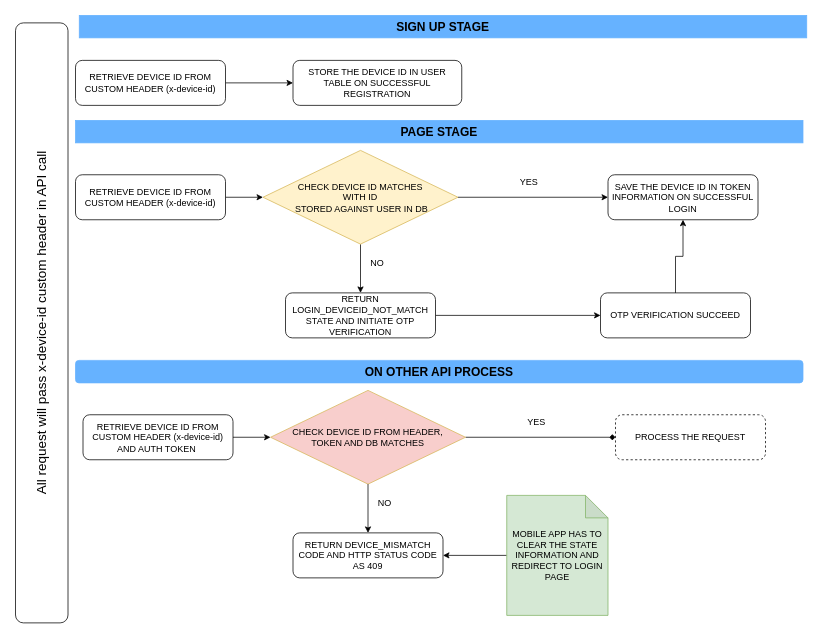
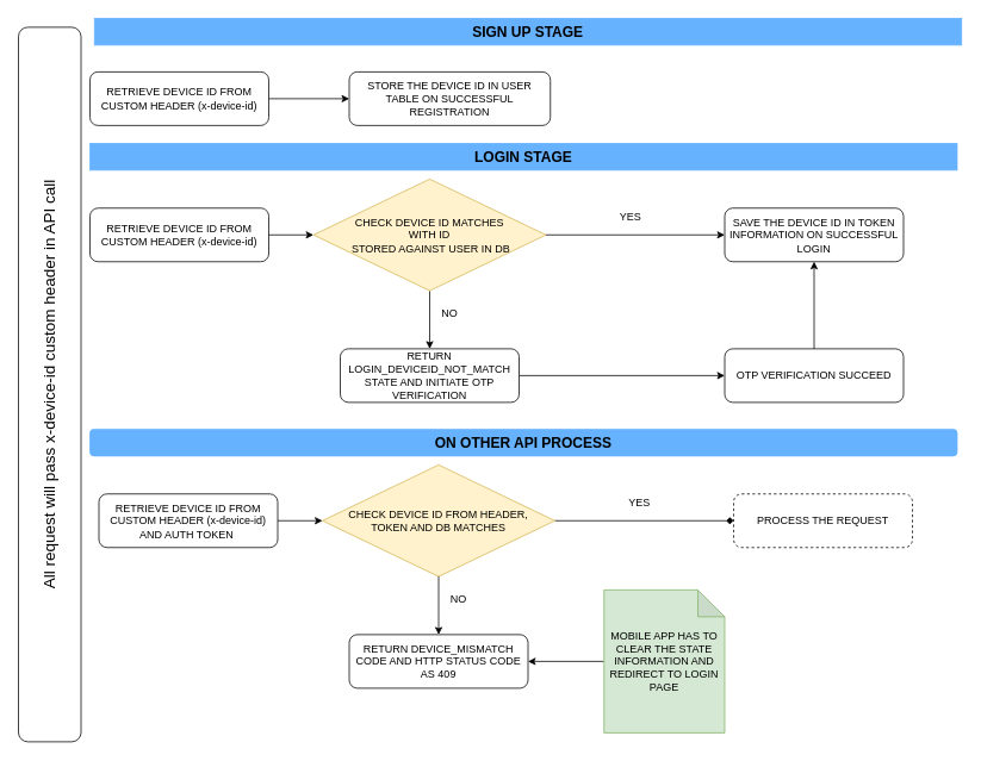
- <mxCell id="7" value="&lt;b&gt;&lt;font style=&quot;font-size: 16px&quot;&gt;PAGE STAGE&lt;/font&gt;&lt;/b&gt;" style="rounded=0;whiteSpace=wrap;html=1;strokeColor=#66B2FF;fillColor=#66B2FF;" parent="1" vertex="1"><mxGeometry x="100" y="160" width="970" height="30" as="geometry" /></mxCell>
+ <mxCell id="7" value="&lt;b&gt;&lt;font style=&quot;font-size: 16px&quot;&gt;LOGIN STAGE&lt;/font&gt;&lt;/b&gt;" style="rounded=0;whiteSpace=wrap;html=1;strokeColor=#66B2FF;fillColor=#66B2FF;" parent="1" vertex="1"><mxGeometry x="100" y="160" width="970" height="30" as="geometry" /></mxCell>
- <mxCell id="18" value="OTP VERIFICATION SUCCEED" style="rounded=1;whiteSpace=wrap;html=1;fillColor=#FFFFFF;" parent="1" vertex="1"><mxGeometry x="800" y="390" width="200" height="60" as="geometry" /></mxCell>
+ <mxCell id="18" value="OTP VERIFICATION SUCCEED" style="rounded=1;whiteSpace=wrap;html=1;fillColor=#FFFFFF;" parent="1" vertex="1"><mxGeometry x="810" y="390" width="200" height="60" as="geometry" /></mxCell>
- <mxCell id="26" value="CHECK DEVICE ID FROM HEADER, &lt;br&gt;TOKEN AND DB MATCHES" style="rhombus;whiteSpace=wrap;html=1;strokeColor=#d6b656;fillColor=#f8cecc;" parent="1" vertex="1"><mxGeometry x="360" y="520" width="260" height="125" as="geometry" /></mxCell>
+ <mxCell id="26" value="CHECK DEVICE ID FROM HEADER, &lt;br&gt;TOKEN AND DB MATCHES" style="rhombus;whiteSpace=wrap;html=1;strokeColor=#d6b656;fillColor=#fff2cc;" parent="1" vertex="1"><mxGeometry x="360" y="520" width="260" height="125" as="geometry" /></mxCell>
